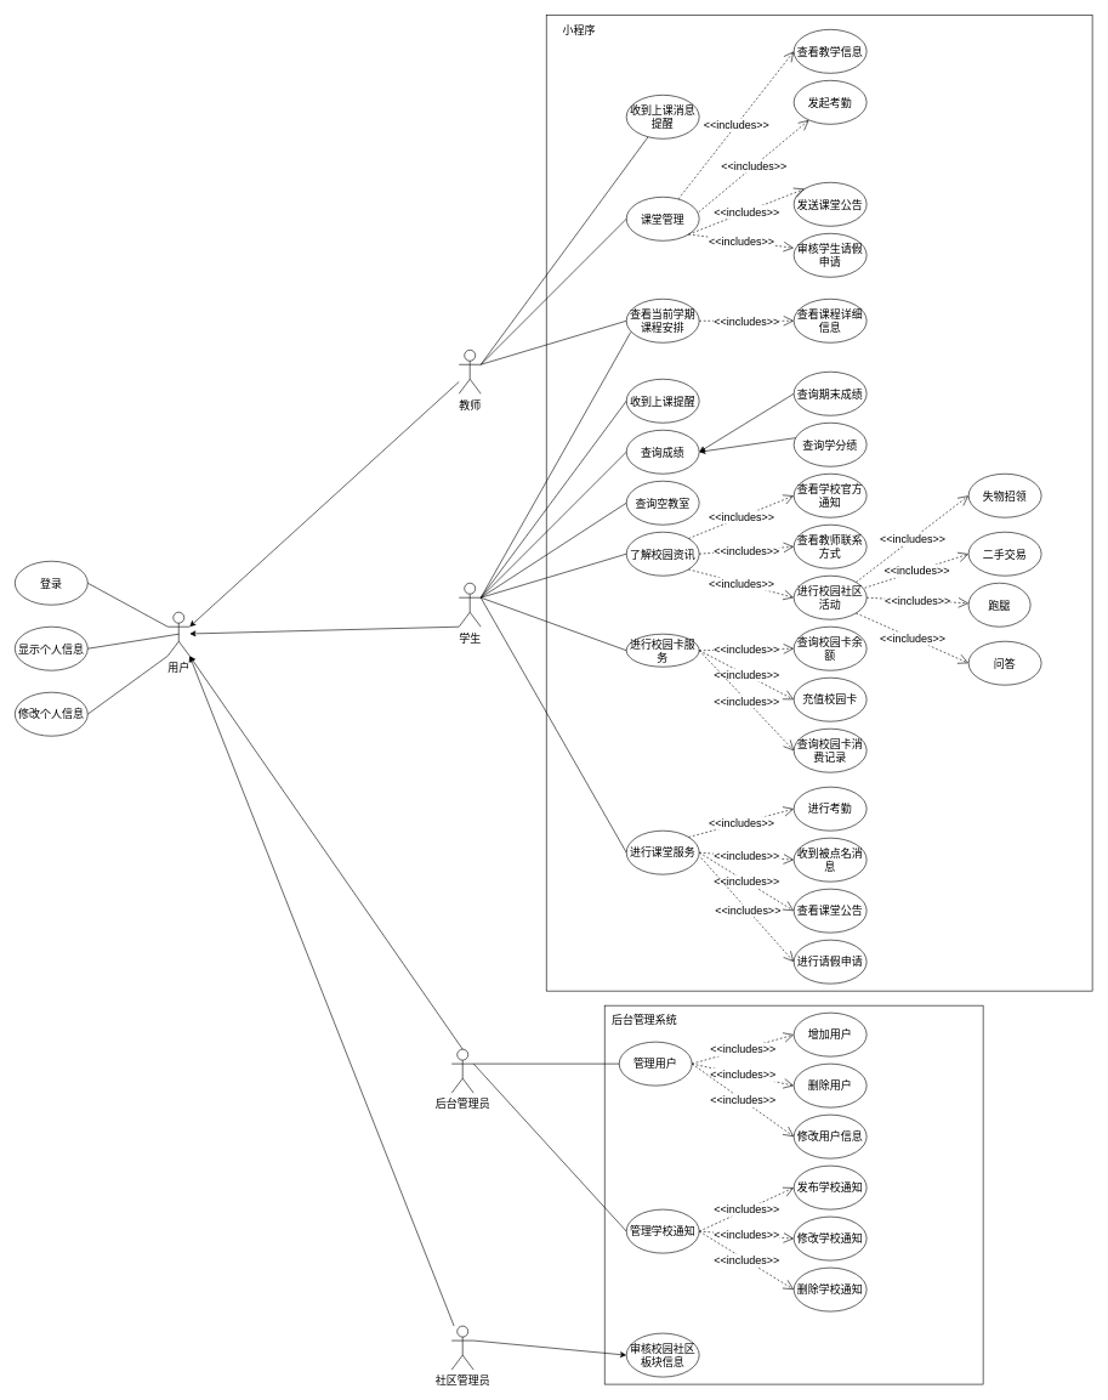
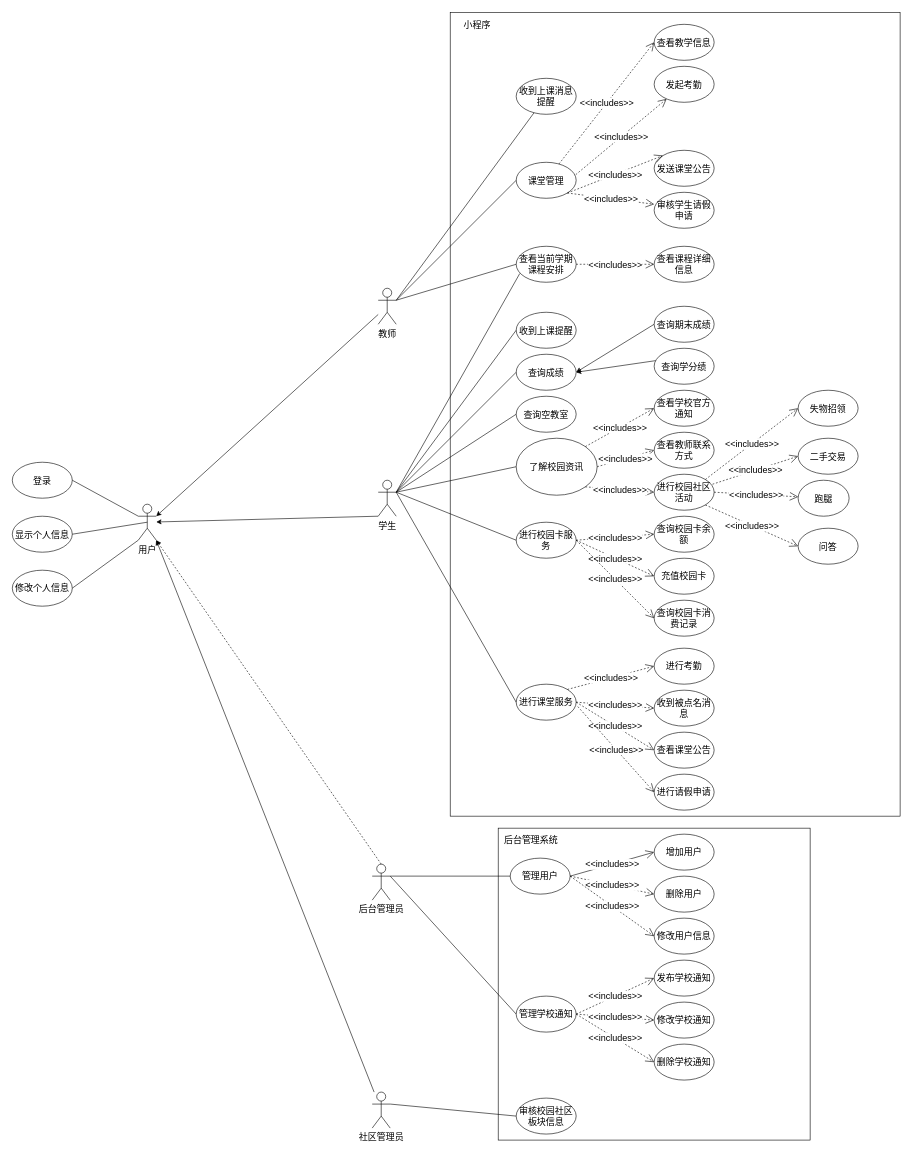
- <mxCell id="40" value="了解校园资讯" style="ellipse;whiteSpace=wrap;html=1;fontSize=15;" parent="1" vertex="1"><mxGeometry x="860" y="730" width="100" height="60" as="geometry" /></mxCell>
+ <mxCell id="40" value="了解校园资讯" style="ellipse;whiteSpace=wrap;html=1;fontSize=15;" parent="1" vertex="1"><mxGeometry x="860" y="730" width="135" height="95" as="geometry" /></mxCell>
- <mxCell id="56" value="进行校园卡服务" style="ellipse;whiteSpace=wrap;html=1;fontSize=15;" parent="1" vertex="1"><mxGeometry x="860" y="870" width="100" height="45" as="geometry" /></mxCell>
+ <mxCell id="56" value="进行校园卡服务" style="ellipse;whiteSpace=wrap;html=1;fontSize=15;" parent="1" vertex="1"><mxGeometry x="860" y="870" width="100" height="60" as="geometry" /></mxCell>
- <mxCell id="14" style="rounded=0;orthogonalLoop=1;jettySize=auto;html=1;exitX=0.5;exitY=0;exitDx=0;exitDy=0;exitPerimeter=0;entryX=1;entryY=1;entryDx=0;entryDy=0;entryPerimeter=0;fontSize=15;" parent="1" source="8" target="5" edge="1"><mxGeometry relative="1" as="geometry"><mxPoint x="645" y="940" as="sourcePoint" /><mxPoint x="530" y="880" as="targetPoint" /></mxGeometry></mxCell>
+ <mxCell id="14" style="rounded=0;orthogonalLoop=1;jettySize=auto;html=1;exitX=0.5;exitY=0;exitDx=0;exitDy=0;exitPerimeter=0;entryX=1;entryY=1;entryDx=0;entryDy=0;entryPerimeter=0;fontSize=15;dashed=1;" parent="1" source="8" target="5" edge="1"><mxGeometry relative="1" as="geometry"><mxPoint x="645" y="940" as="sourcePoint" /><mxPoint x="530" y="880" as="targetPoint" /></mxGeometry></mxCell>
- <mxCell id="85" value="&amp;lt;&amp;lt;includes&amp;gt;&amp;gt;" style="endArrow=open;endSize=12;dashed=1;html=1;rounded=0;exitX=1;exitY=0.5;exitDx=0;exitDy=0;entryX=0;entryY=0.5;entryDx=0;entryDy=0;fontSize=15;" parent="1" source="78" target="82" edge="1"><mxGeometry width="160" relative="1" as="geometry"><mxPoint x="973" y="1217" as="sourcePoint" /><mxPoint x="1100" y="1360" as="targetPoint" /></mxGeometry></mxCell>
+ <mxCell id="85" value="&amp;lt;&amp;lt;includes&amp;gt;&amp;gt;" style="endArrow=open;endSize=12;dashed=0;html=1;rounded=0;exitX=1;exitY=0.5;exitDx=0;exitDy=0;entryX=0;entryY=0.5;entryDx=0;entryDy=0;fontSize=15;" parent="1" source="78" target="82" edge="1"><mxGeometry width="160" relative="1" as="geometry"><mxPoint x="973" y="1217" as="sourcePoint" /><mxPoint x="1100" y="1360" as="targetPoint" /></mxGeometry></mxCell>
- <mxCell id="81" value="" style="endArrow=classic;html=1;rounded=0;exitX=1;exitY=0.333;exitDx=0;exitDy=0;exitPerimeter=0;entryX=0;entryY=0.5;entryDx=0;entryDy=0;fontSize=15;" parent="1" source="10" target="96" edge="1"><mxGeometry width="50" height="50" relative="1" as="geometry"><mxPoint x="660" y="1540" as="sourcePoint" /><mxPoint x="840" y="1710" as="targetPoint" /></mxGeometry></mxCell>
+ <mxCell id="81" value="" style="endArrow=none;html=1;rounded=0;exitX=1;exitY=0.333;exitDx=0;exitDy=0;exitPerimeter=0;entryX=0;entryY=0.5;entryDx=0;entryDy=0;fontSize=15;" parent="1" source="10" target="96" edge="1"><mxGeometry width="50" height="50" relative="1" as="geometry"><mxPoint x="660" y="1540" as="sourcePoint" /><mxPoint x="840" y="1710" as="targetPoint" /></mxGeometry></mxCell>
